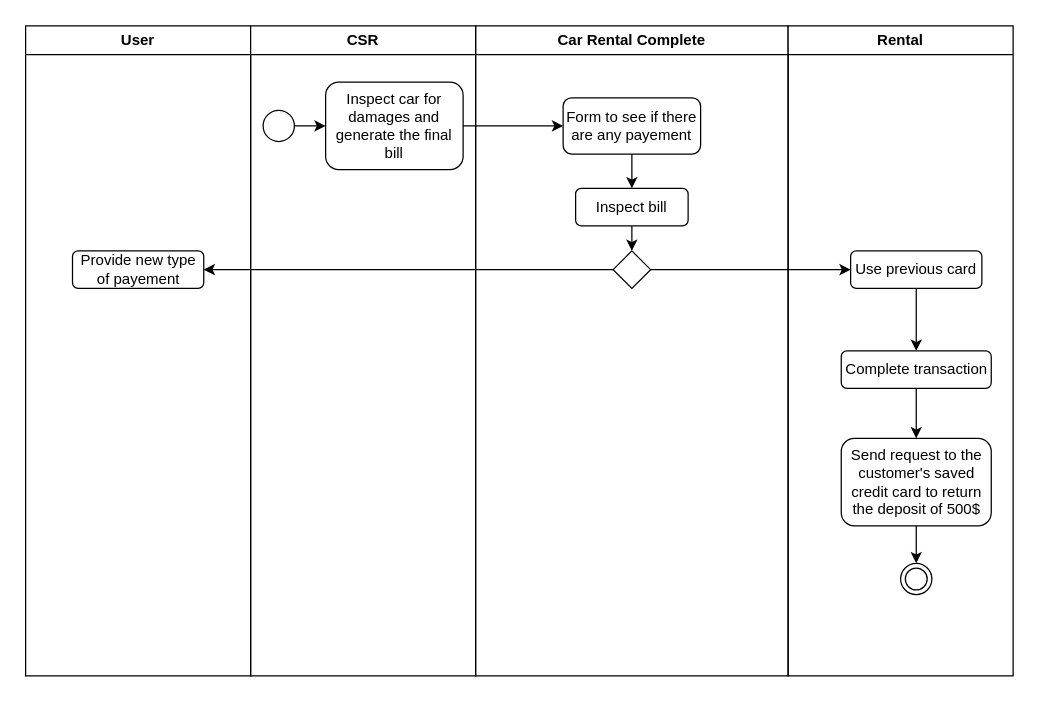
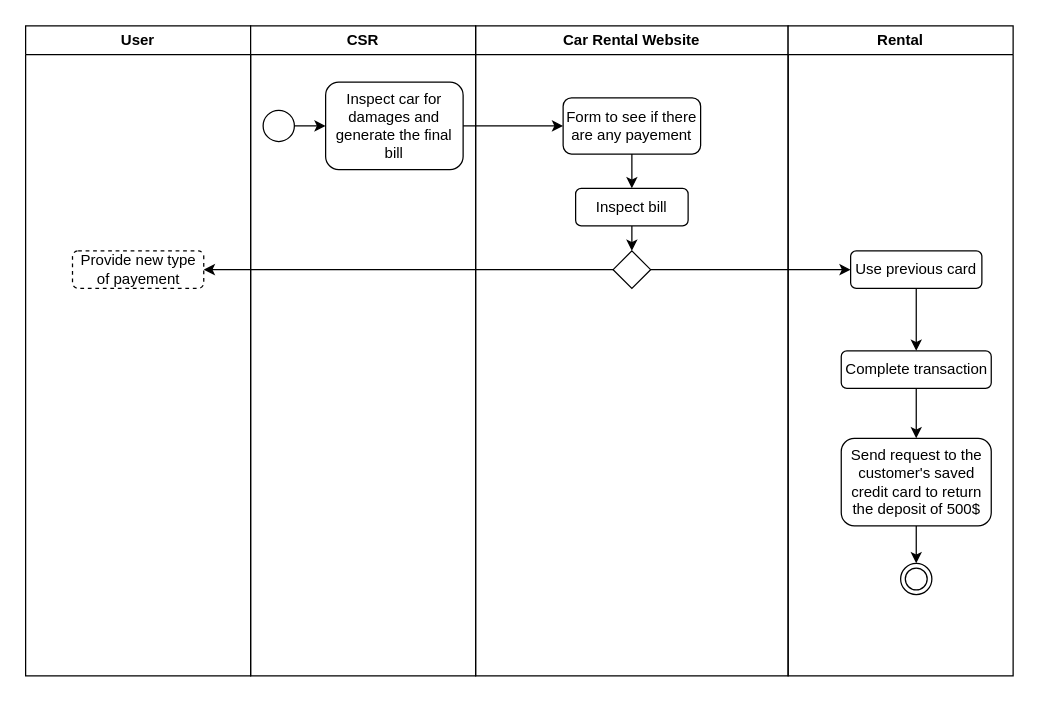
- <mxCell id="4" value="Car Rental Complete" style="swimlane;whiteSpace=wrap;html=1;" parent="1" vertex="1"><mxGeometry x="380" y="20" width="250" height="520" as="geometry" /></mxCell>
+ <mxCell id="4" value="Car Rental Website" style="swimlane;whiteSpace=wrap;html=1;" parent="1" vertex="1"><mxGeometry x="380" y="20" width="250" height="520" as="geometry" /></mxCell>
- <mxCell id="3" value="Provide new type of payement" style="rounded=1;whiteSpace=wrap;html=1;" vertex="1" parent="2"><mxGeometry x="37.5" y="180" width="105" height="30" as="geometry" /></mxCell>
+ <mxCell id="3" value="Provide new type of payement" style="rounded=1;whiteSpace=wrap;html=1;dashed=1;" vertex="1" parent="2"><mxGeometry x="37.5" y="180" width="105" height="30" as="geometry" /></mxCell>
